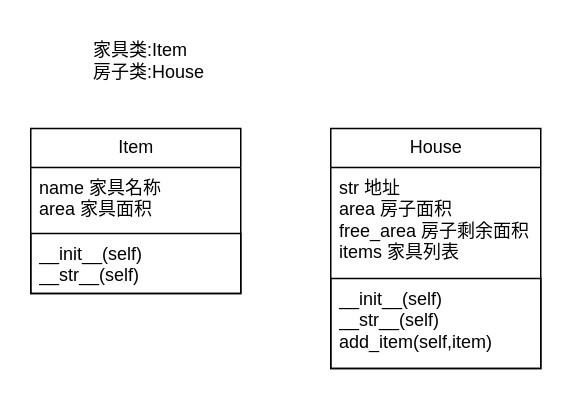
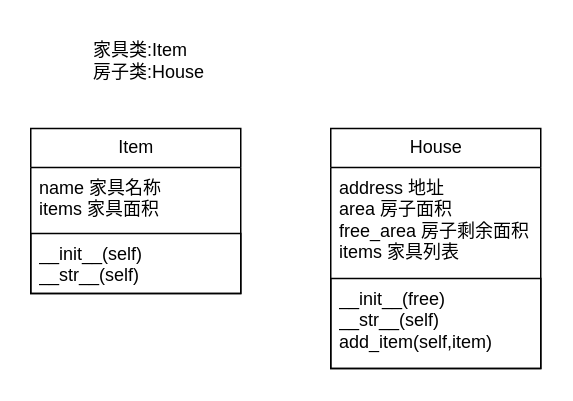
- <mxCell id="3" value="name 家具名称&lt;br&gt;area 家具面积" style="text;strokeColor=none;fillColor=none;align=left;verticalAlign=top;spacingLeft=4;spacingRight=4;overflow=hidden;rotatable=0;points=[[0,0.5],[1,0.5]];portConstraint=eastwest;whiteSpace=wrap;html=1;" vertex="1" parent="2"><mxGeometry y="26" width="140" height="44" as="geometry" /></mxCell>
+ <mxCell id="3" value="name 家具名称&lt;br&gt;items 家具面积" style="text;strokeColor=none;fillColor=none;align=left;verticalAlign=top;spacingLeft=4;spacingRight=4;overflow=hidden;rotatable=0;points=[[0,0.5],[1,0.5]];portConstraint=eastwest;whiteSpace=wrap;html=1;" vertex="1" parent="2"><mxGeometry y="26" width="140" height="44" as="geometry" /></mxCell>
- <mxCell id="6" value="str 地址&lt;br&gt;area 房子面积&lt;br&gt;free_area 房子剩余面积&lt;br&gt;items 家具列表" style="text;strokeColor=none;fillColor=none;align=left;verticalAlign=top;spacingLeft=4;spacingRight=4;overflow=hidden;rotatable=0;points=[[0,0.5],[1,0.5]];portConstraint=eastwest;whiteSpace=wrap;html=1;" vertex="1" parent="5"><mxGeometry y="26" width="140" height="74" as="geometry" /></mxCell>
+ <mxCell id="6" value="address 地址&lt;br&gt;area 房子面积&lt;br&gt;free_area 房子剩余面积&lt;br&gt;items 家具列表" style="text;strokeColor=none;fillColor=none;align=left;verticalAlign=top;spacingLeft=4;spacingRight=4;overflow=hidden;rotatable=0;points=[[0,0.5],[1,0.5]];portConstraint=eastwest;whiteSpace=wrap;html=1;" vertex="1" parent="5"><mxGeometry y="26" width="140" height="74" as="geometry" /></mxCell>
- <mxCell id="7" value="__init__(self)&lt;div&gt;__str__(self)&lt;/div&gt;&lt;div&gt;add_item(self,item)&lt;/div&gt;" style="text;strokeColor=default;fillColor=none;align=left;verticalAlign=top;spacingLeft=4;spacingRight=4;overflow=hidden;rotatable=0;points=[[0,0.5],[1,0.5]];portConstraint=eastwest;whiteSpace=wrap;html=1;" vertex="1" parent="5"><mxGeometry y="100" width="140" height="60" as="geometry" /></mxCell>
+ <mxCell id="7" value="__init__(free)&lt;div&gt;__str__(self)&lt;/div&gt;&lt;div&gt;add_item(self,item)&lt;/div&gt;" style="text;strokeColor=default;fillColor=none;align=left;verticalAlign=top;spacingLeft=4;spacingRight=4;overflow=hidden;rotatable=0;points=[[0,0.5],[1,0.5]];portConstraint=eastwest;whiteSpace=wrap;html=1;" vertex="1" parent="5"><mxGeometry y="100" width="140" height="60" as="geometry" /></mxCell>
